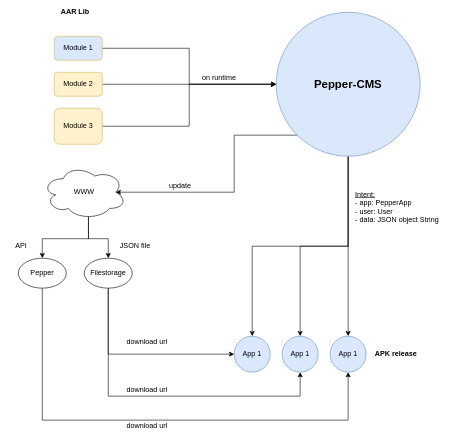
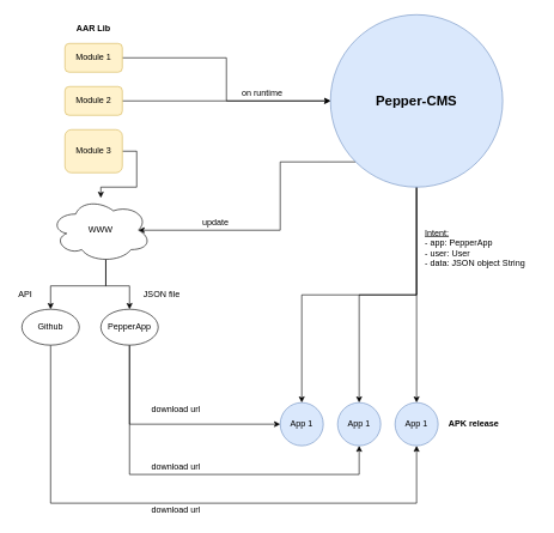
- <mxCell id="23" value="&lt;b&gt;AAR Lib&lt;/b&gt;" style="text;html=1;strokeColor=none;fillColor=none;align=center;verticalAlign=middle;whiteSpace=wrap;rounded=0;" vertex="1" parent="1"><mxGeometry x="85" y="10" width="80" height="20" as="geometry" /></mxCell>
+ <mxCell id="23" value="&lt;b&gt;AAR Lib&lt;/b&gt;" style="text;html=1;strokeColor=none;fillColor=none;align=center;verticalAlign=middle;whiteSpace=wrap;rounded=0;" vertex="1" parent="1"><mxGeometry x="90" y="30" width="80" height="20" as="geometry" /></mxCell>
- <mxCell id="3" value="Module 1" style="rounded=1;whiteSpace=wrap;html=1;fillColor=#dae8fc;strokeColor=#d6b656;" vertex="1" parent="1"><mxGeometry x="90" y="60" width="80" height="40" as="geometry" /></mxCell>
+ <mxCell id="3" value="Module 1" style="rounded=1;whiteSpace=wrap;html=1;fillColor=#fff2cc;strokeColor=#d6b656;" vertex="1" parent="1"><mxGeometry x="90" y="60" width="80" height="40" as="geometry" /></mxCell>
- <mxCell id="6" style="edgeStyle=orthogonalEdgeStyle;rounded=0;orthogonalLoop=1;jettySize=auto;html=1;exitX=1;exitY=0.5;exitDx=0;exitDy=0;entryX=0;entryY=0.5;entryDx=0;entryDy=0;" edge="1" parent="1" source="7" target="12"><mxGeometry relative="1" as="geometry" /></mxCell>
+ <mxCell id="6" style="edgeStyle=orthogonalEdgeStyle;rounded=0;orthogonalLoop=1;jettySize=auto;html=1;exitX=1;exitY=0.5;exitDx=0;exitDy=0;" edge="1" parent="1" source="7" target="16"><mxGeometry relative="1" as="geometry" /></mxCell>
- <mxCell id="18" value="Pepper" style="ellipse;whiteSpace=wrap;html=1;" vertex="1" parent="1"><mxGeometry x="30" y="430" width="80" height="50" as="geometry" /></mxCell>
+ <mxCell id="18" value="Github" style="ellipse;whiteSpace=wrap;html=1;" vertex="1" parent="1"><mxGeometry x="30" y="430" width="80" height="50" as="geometry" /></mxCell>
- <mxCell id="21" value="Filestorage" style="ellipse;whiteSpace=wrap;html=1;" vertex="1" parent="1"><mxGeometry x="140" y="430" width="80" height="50" as="geometry" /></mxCell>
+ <mxCell id="21" value="PepperApp" style="ellipse;whiteSpace=wrap;html=1;" vertex="1" parent="1"><mxGeometry x="140" y="430" width="80" height="50" as="geometry" /></mxCell>
